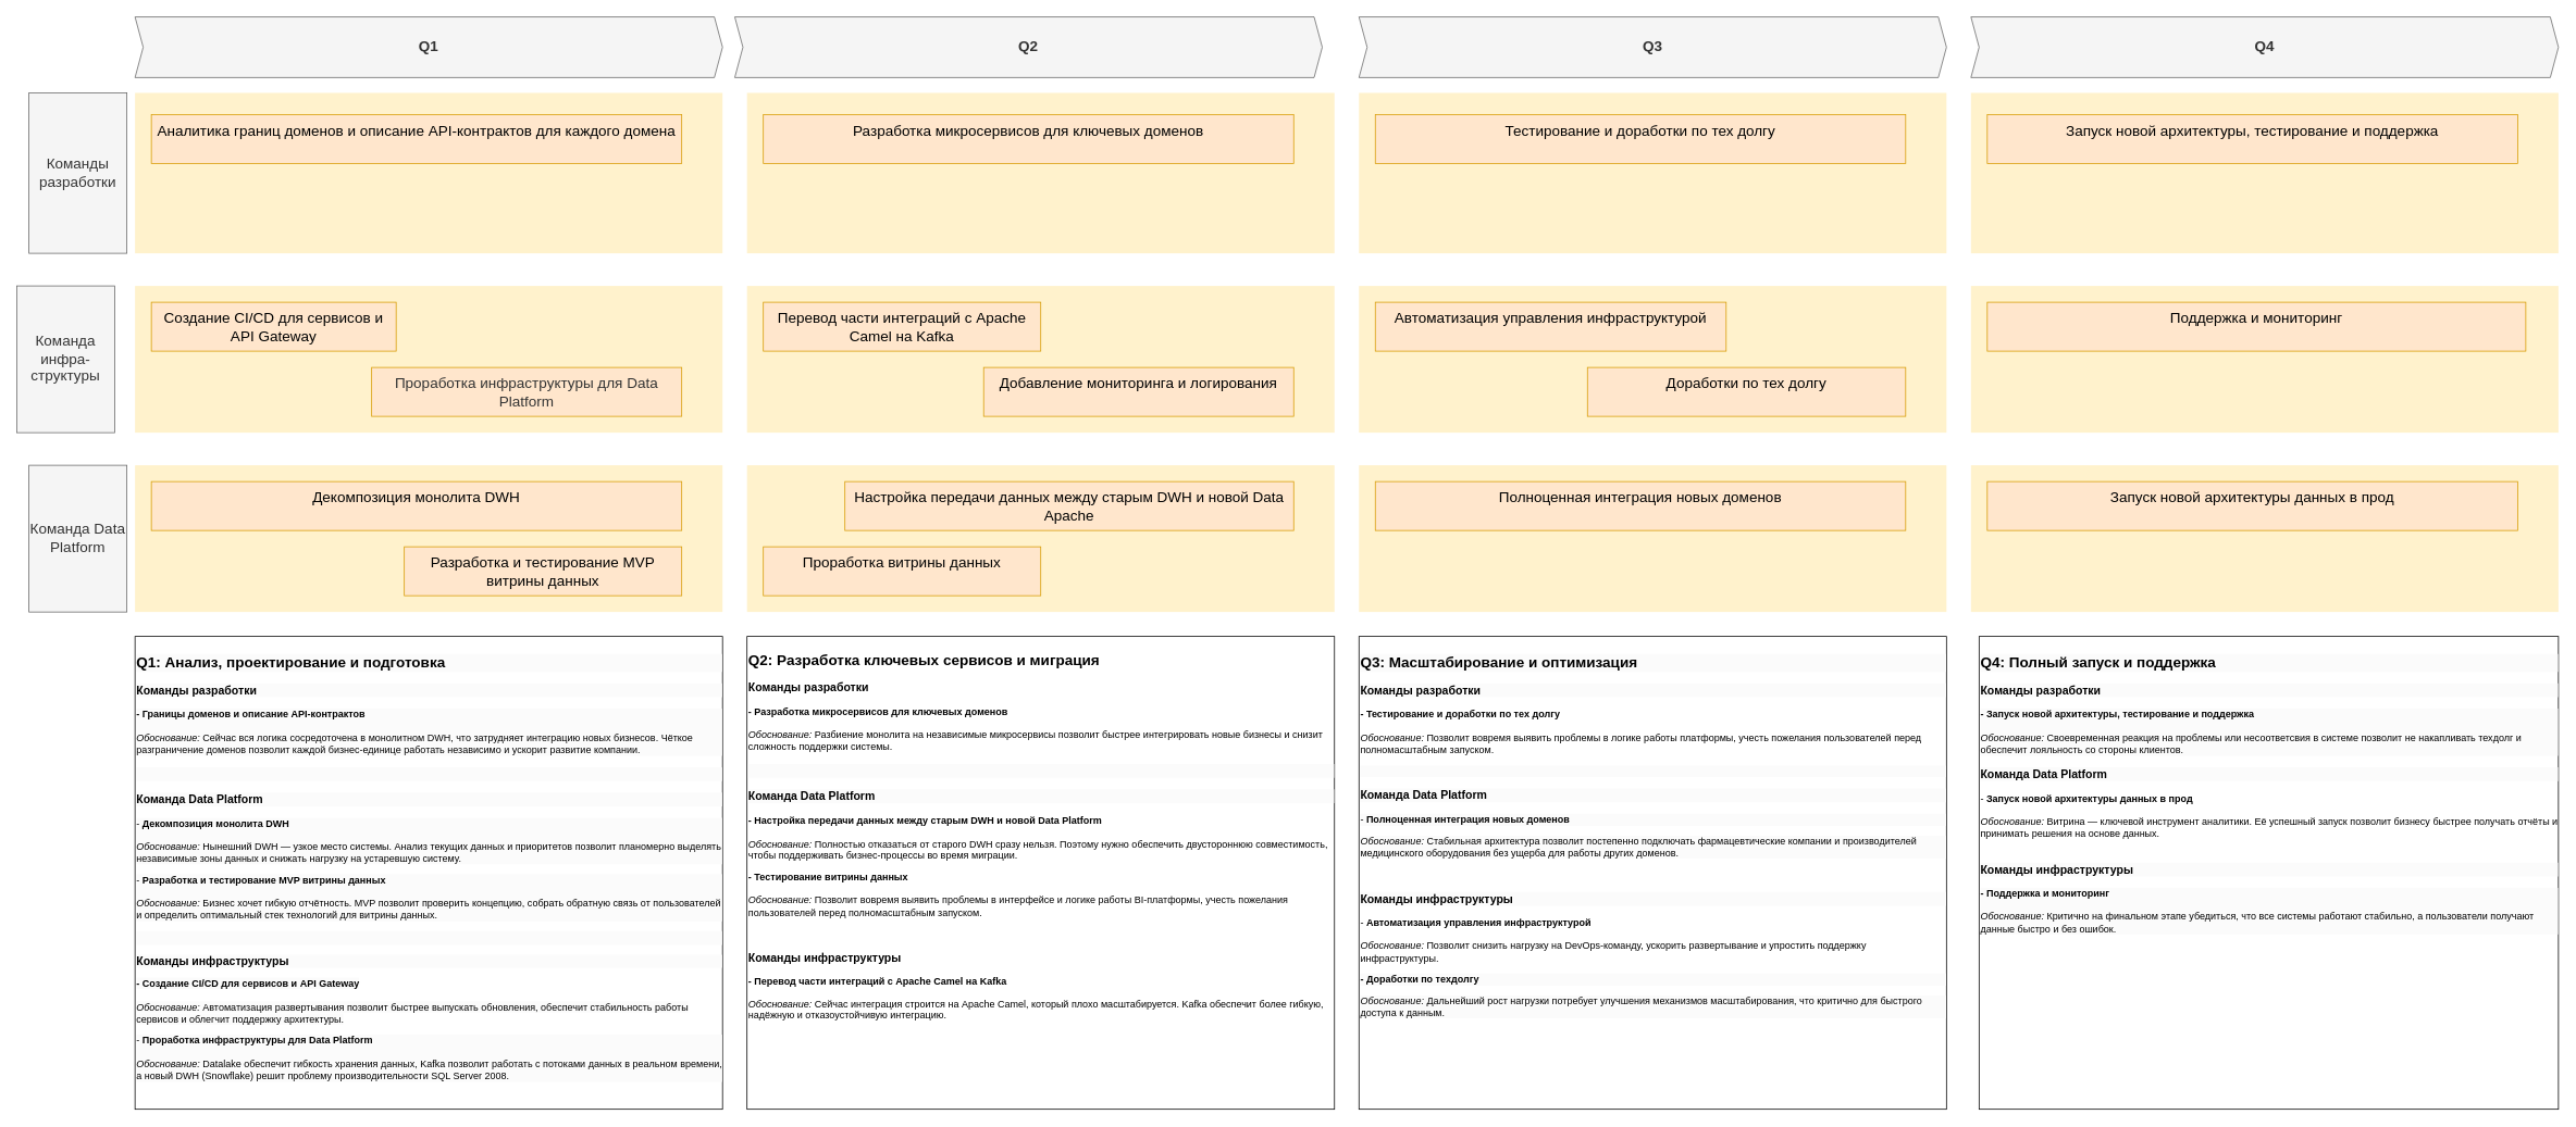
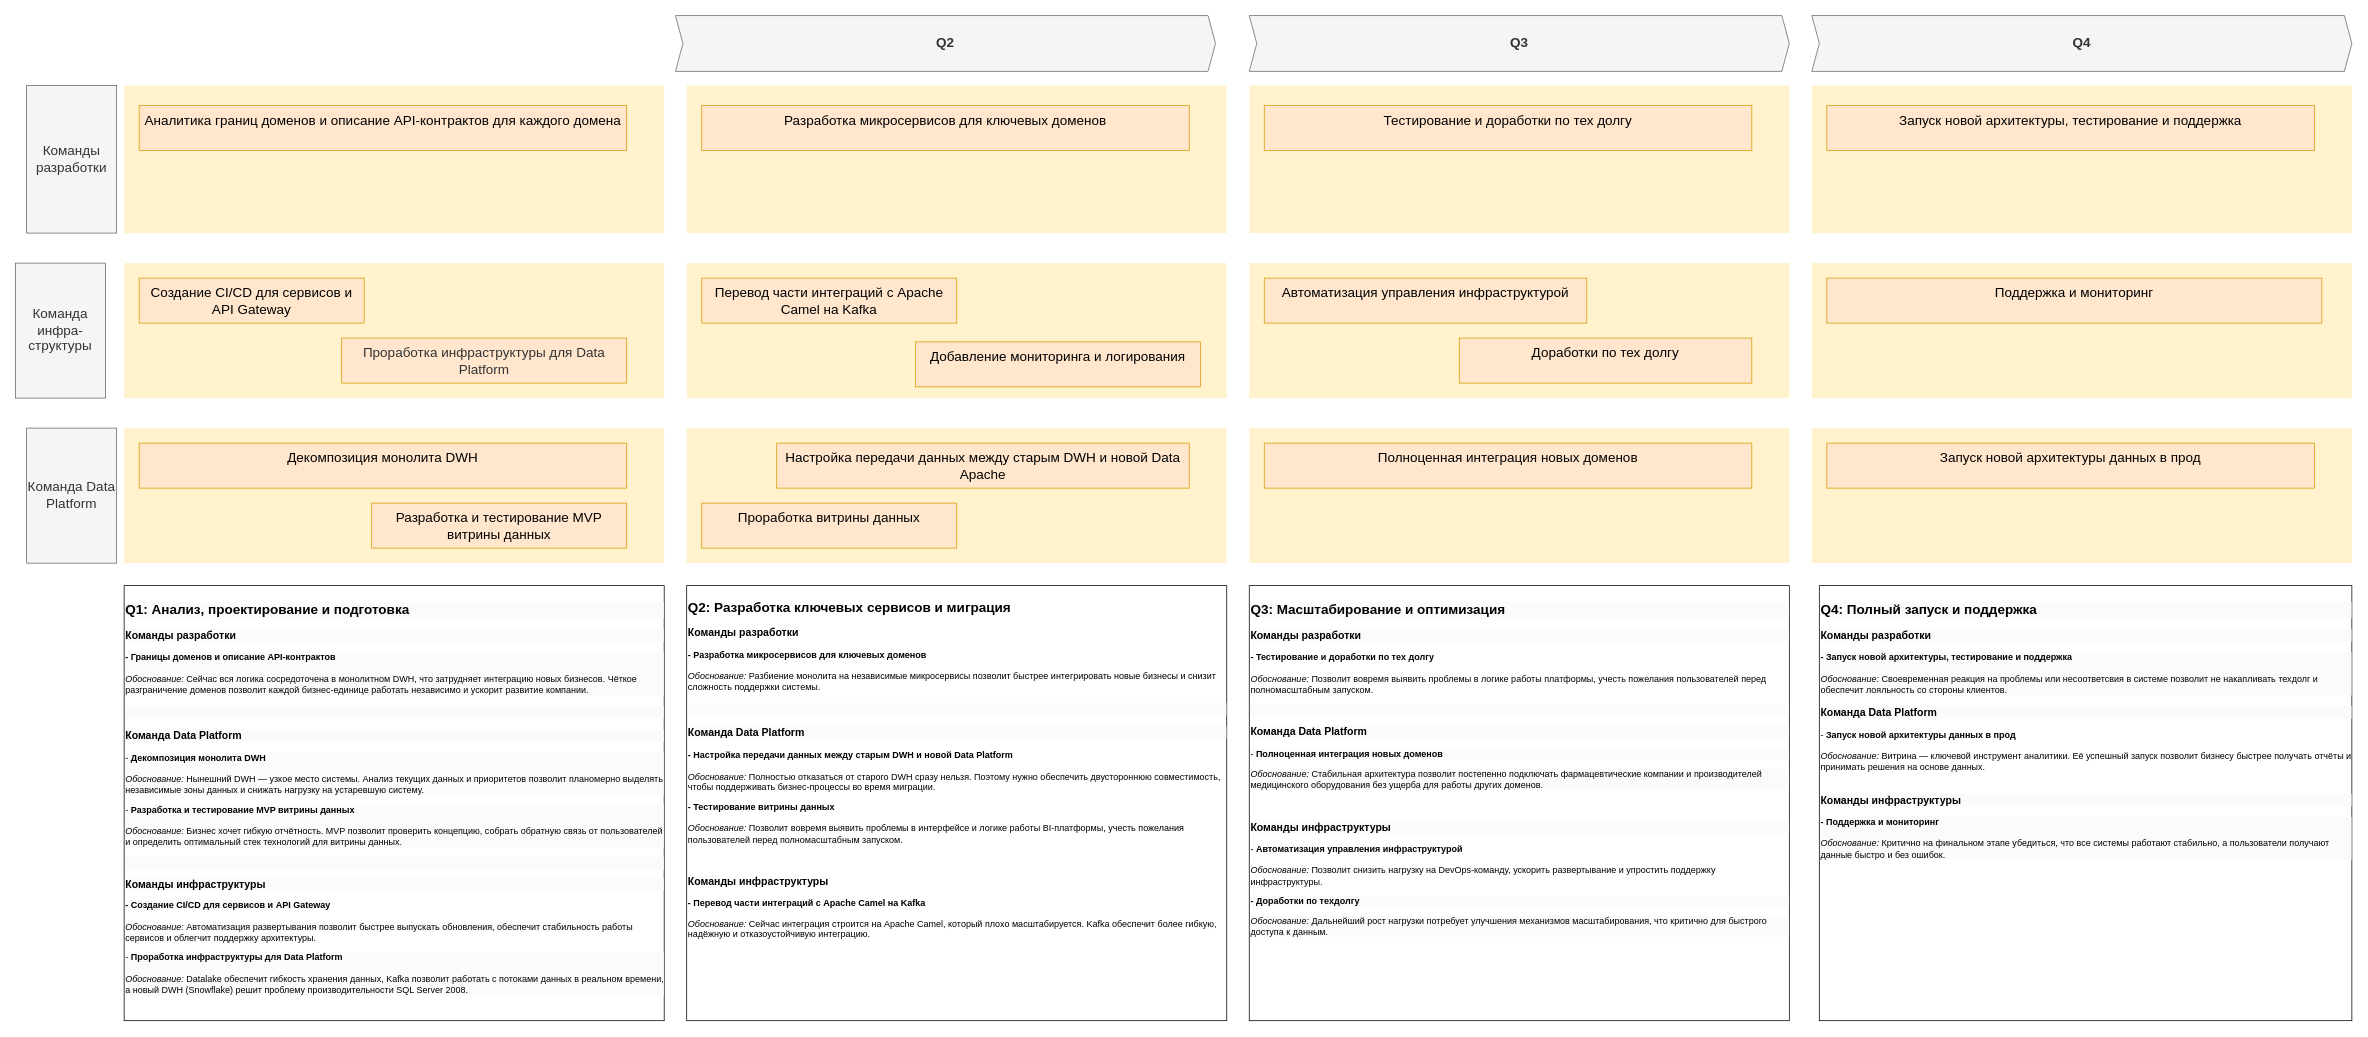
- <mxCell id="7" value="Q1" style="shape=step;perimeter=stepPerimeter;whiteSpace=wrap;html=1;fixedSize=1;size=10;fillColor=#f5f5f5;strokeColor=#666666;fontSize=18;fontStyle=1;align=center;rounded=0;fontColor=#333333;" parent="1" vertex="1"><mxGeometry x="165" y="20" width="720" height="74.4" as="geometry" /></mxCell>
- <mxCell id="22" value="&lt;div style=&quot;text-align: left;&quot;&gt;&lt;span style=&quot;background-color: transparent; color: light-dark(rgb(0, 0, 0), rgb(255, 255, 255));&quot;&gt;&lt;font&gt;Добавление мониторинга и логирования&lt;/font&gt;&lt;/span&gt;&lt;/div&gt;" style="shape=rect;fillColor=#ffe6cc;strokeColor=#d79b00;fontSize=18;html=1;whiteSpace=wrap;align=center;verticalAlign=top;spacing=5;rounded=0;" vertex="1" parent="1"><mxGeometry x="1205" y="450" width="380" height="60" as="geometry" /></mxCell>
+ <mxCell id="22" value="&lt;div style=&quot;text-align: left;&quot;&gt;&lt;span style=&quot;background-color: transparent; color: light-dark(rgb(0, 0, 0), rgb(255, 255, 255));&quot;&gt;&lt;font&gt;Добавление мониторинга и логирования&lt;/font&gt;&lt;/span&gt;&lt;/div&gt;" style="shape=rect;fillColor=#ffe6cc;strokeColor=#d79b00;fontSize=18;html=1;whiteSpace=wrap;align=center;verticalAlign=top;spacing=5;rounded=0;" vertex="1" parent="1"><mxGeometry x="1220" y="455" width="380" height="60" as="geometry" /></mxCell>
